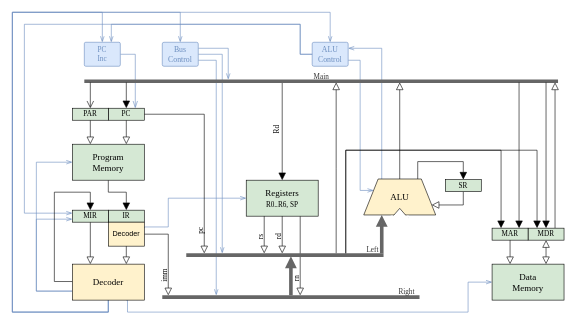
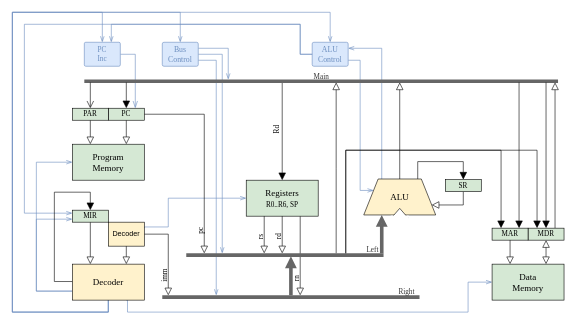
- <mxCell id="50" style="edgeStyle=orthogonalEdgeStyle;rounded=0;orthogonalLoop=1;jettySize=auto;html=1;exitX=0.5;exitY=1;exitDx=0;exitDy=0;entryX=0.5;entryY=0;entryDx=0;entryDy=0;labelBackgroundColor=none;startSize=10;endArrow=block;endFill=1;endSize=10;strokeWidth=1;fontFamily=Verdana;fontSize=14;align=center;" parent="20" source="58" target="47" edge="1"><mxGeometry relative="1" as="geometry"><Array as="points"><mxPoint x="180" y="320" /><mxPoint x="210" y="320" /></Array></mxGeometry></mxCell>
- <mxCell id="47" value="IR" style="text;html=1;strokeColor=#000000;fillColor=#d5e8d4;align=center;verticalAlign=middle;whiteSpace=wrap;rounded=0;strokeWidth=1;fontFamily=Verdana;fontSize=12;" parent="20" vertex="1"><mxGeometry x="180" y="350" width="60" height="20" as="geometry" /></mxCell>
